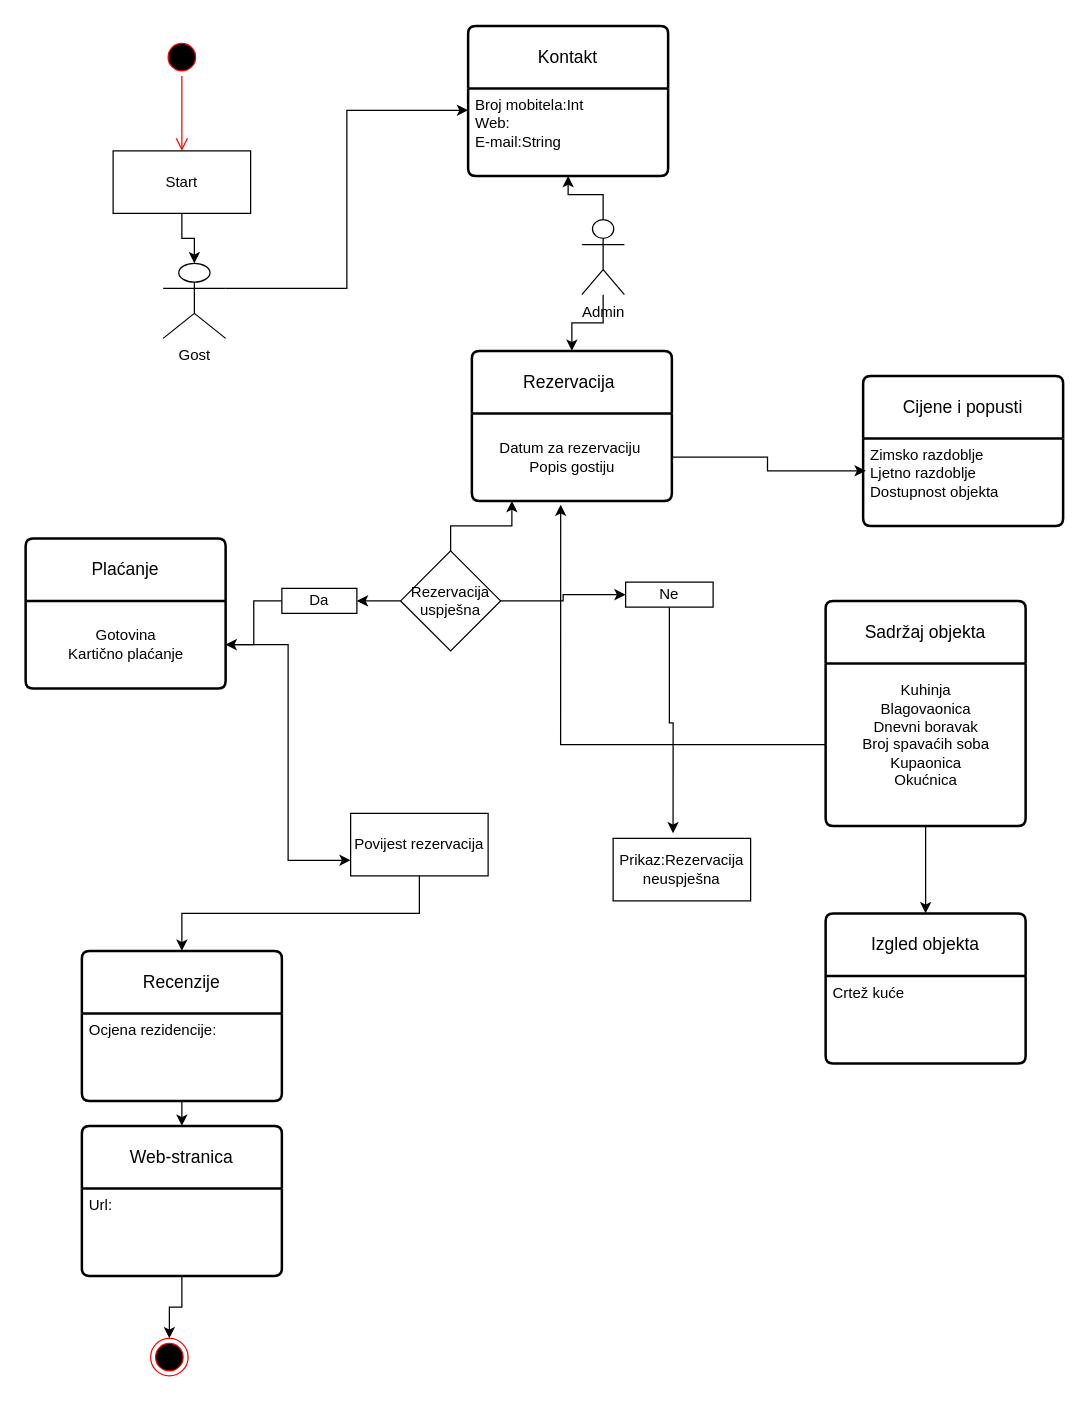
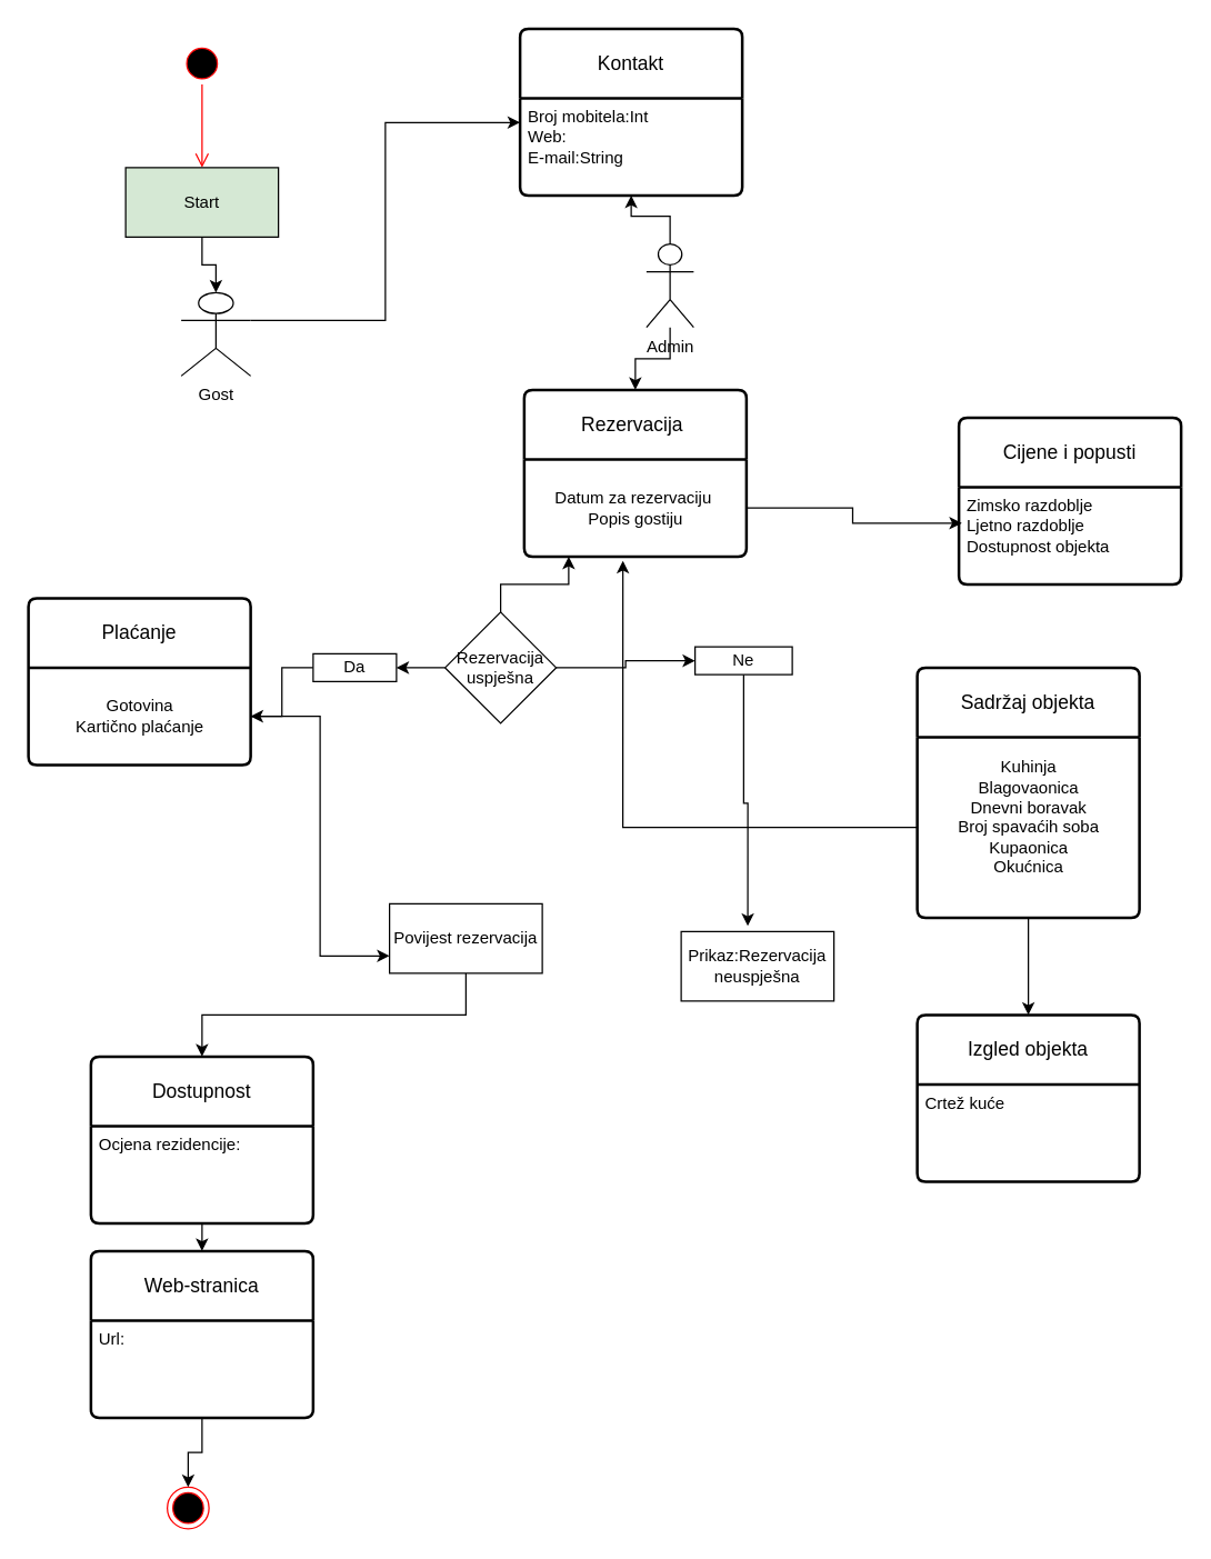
- <mxCell id="22" value="Start" style="html=1;whiteSpace=wrap;" vertex="1" parent="1"><mxGeometry x="90" y="120" width="110" height="50" as="geometry" /></mxCell>
+ <mxCell id="22" value="Start" style="html=1;whiteSpace=wrap;fillColor=#d5e8d4;" vertex="1" parent="1"><mxGeometry x="90" y="120" width="110" height="50" as="geometry" /></mxCell>
- <mxCell id="13" value="Recenzije" style="swimlane;childLayout=stackLayout;horizontal=1;startSize=50;horizontalStack=0;rounded=1;fontSize=14;fontStyle=0;strokeWidth=2;resizeParent=0;resizeLast=1;shadow=0;dashed=0;align=center;arcSize=4;whiteSpace=wrap;html=1;" vertex="1" parent="1"><mxGeometry x="65" y="760" width="160" height="120" as="geometry" /></mxCell>
+ <mxCell id="13" value="Dostupnost" style="swimlane;childLayout=stackLayout;horizontal=1;startSize=50;horizontalStack=0;rounded=1;fontSize=14;fontStyle=0;strokeWidth=2;resizeParent=0;resizeLast=1;shadow=0;dashed=0;align=center;arcSize=4;whiteSpace=wrap;html=1;" vertex="1" parent="1"><mxGeometry x="65" y="760" width="160" height="120" as="geometry" /></mxCell>
